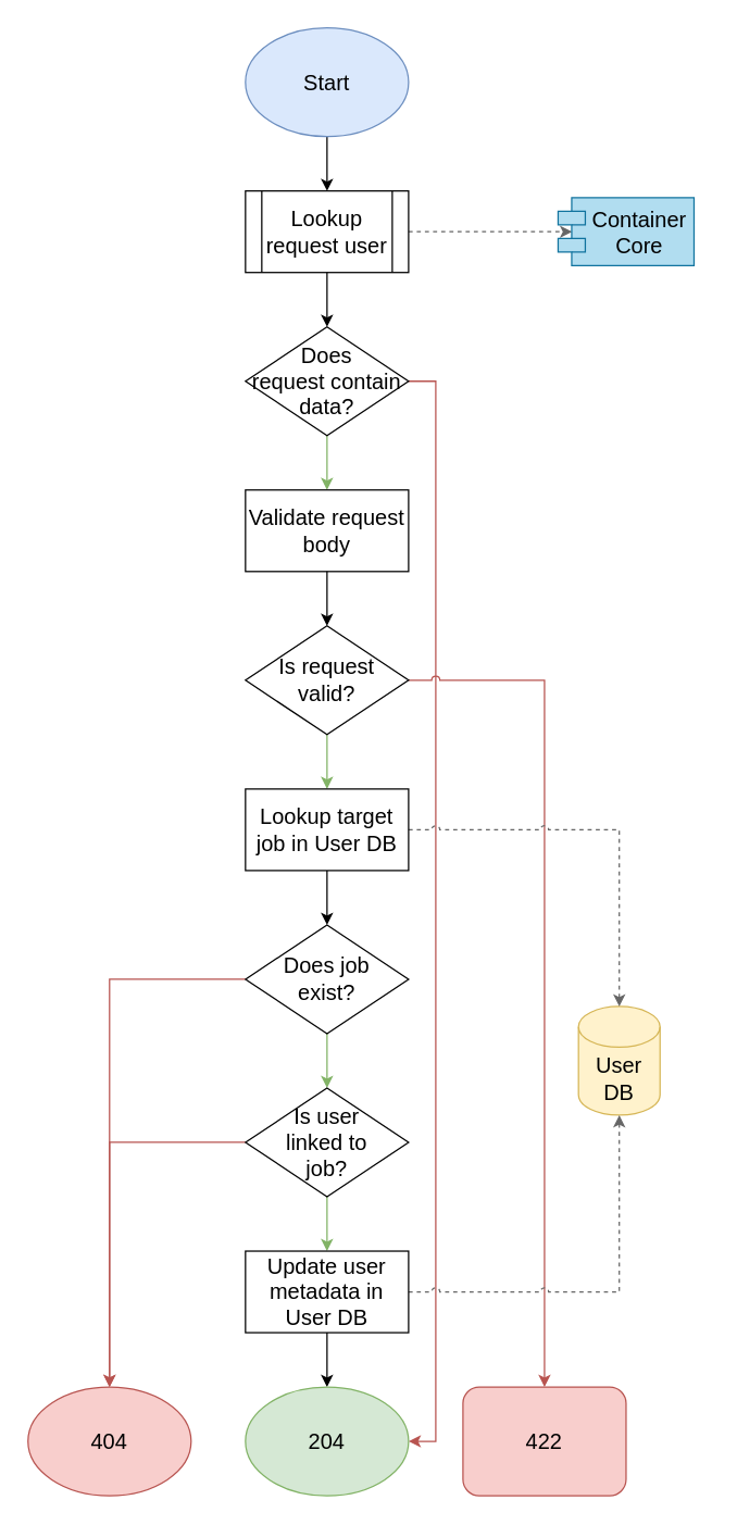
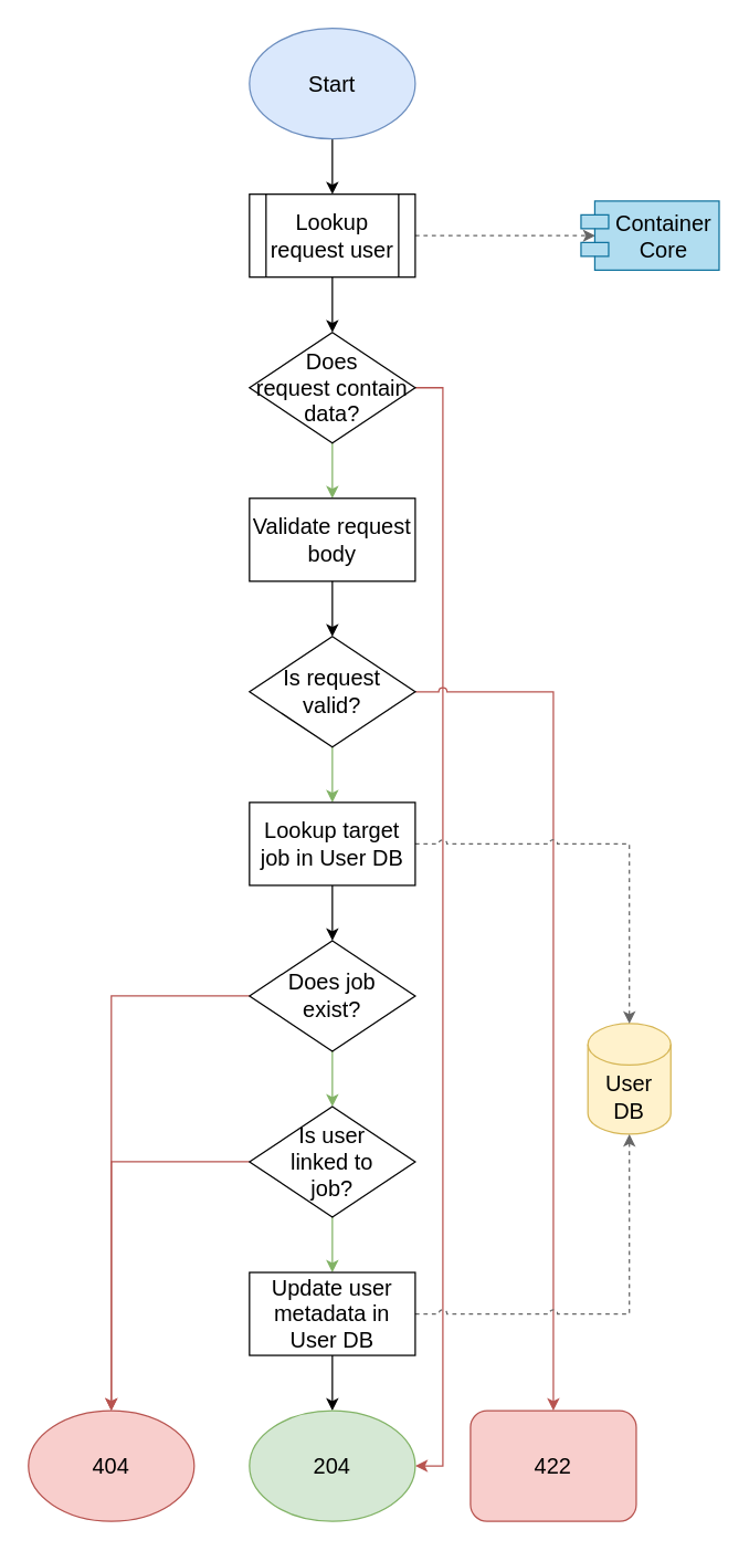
- <mxCell id="7" value="Container&#10;Core" style="shape=module;align=left;spacingLeft=20;align=center;verticalAlign=top;rounded=0;fontSize=16;fillColor=#b1ddf0;strokeColor=#10739e;" vertex="1" parent="1"><mxGeometry x="410" y="145" width="100" height="50" as="geometry" /></mxCell>
+ <mxCell id="7" value="Container&#10;Core" style="shape=module;align=left;spacingLeft=20;align=center;verticalAlign=top;rounded=0;fontSize=16;fillColor=#b1ddf0;strokeColor=#10739e;" vertex="1" parent="1"><mxGeometry x="420" y="145" width="100" height="50" as="geometry" /></mxCell>
